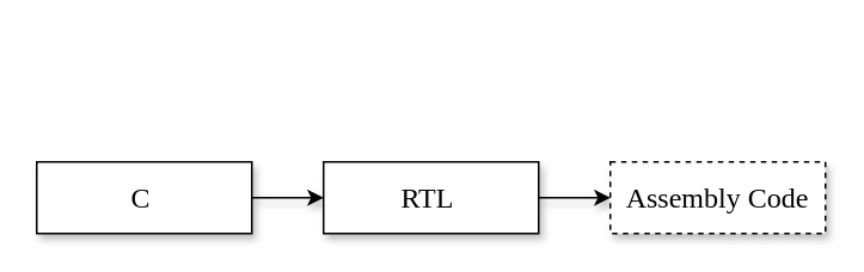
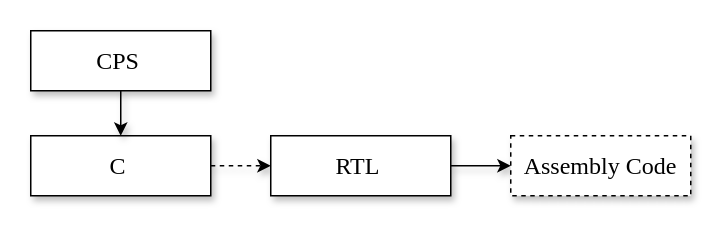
+ <mxCell id="8" value="&lt;font style=&quot;font-size: 16px;&quot; face=&quot;Times New Roman&quot;&gt;CPS&lt;/font&gt;&amp;nbsp;" style="rounded=0;whiteSpace=wrap;html=1;shadow=1;" vertex="1" parent="1"><mxGeometry x="20" y="20" width="120" height="40" as="geometry" /></mxCell>
+ <mxCell id="7" value="" style="edgeStyle=orthogonalEdgeStyle;rounded=0;orthogonalLoop=1;jettySize=auto;html=1;shadow=1;" edge="1" parent="1" source="8" target="3"><mxGeometry relative="1" as="geometry" /></mxCell>
- <mxCell id="2" value="" style="edgeStyle=orthogonalEdgeStyle;rounded=0;orthogonalLoop=1;jettySize=auto;html=1;shadow=1;" edge="1" parent="1" source="3" target="5"><mxGeometry relative="1" as="geometry" /></mxCell>
+ <mxCell id="2" value="" style="edgeStyle=orthogonalEdgeStyle;rounded=0;orthogonalLoop=1;jettySize=auto;html=1;shadow=1;dashed=1;" edge="1" parent="1" source="3" target="5"><mxGeometry relative="1" as="geometry" /></mxCell>
